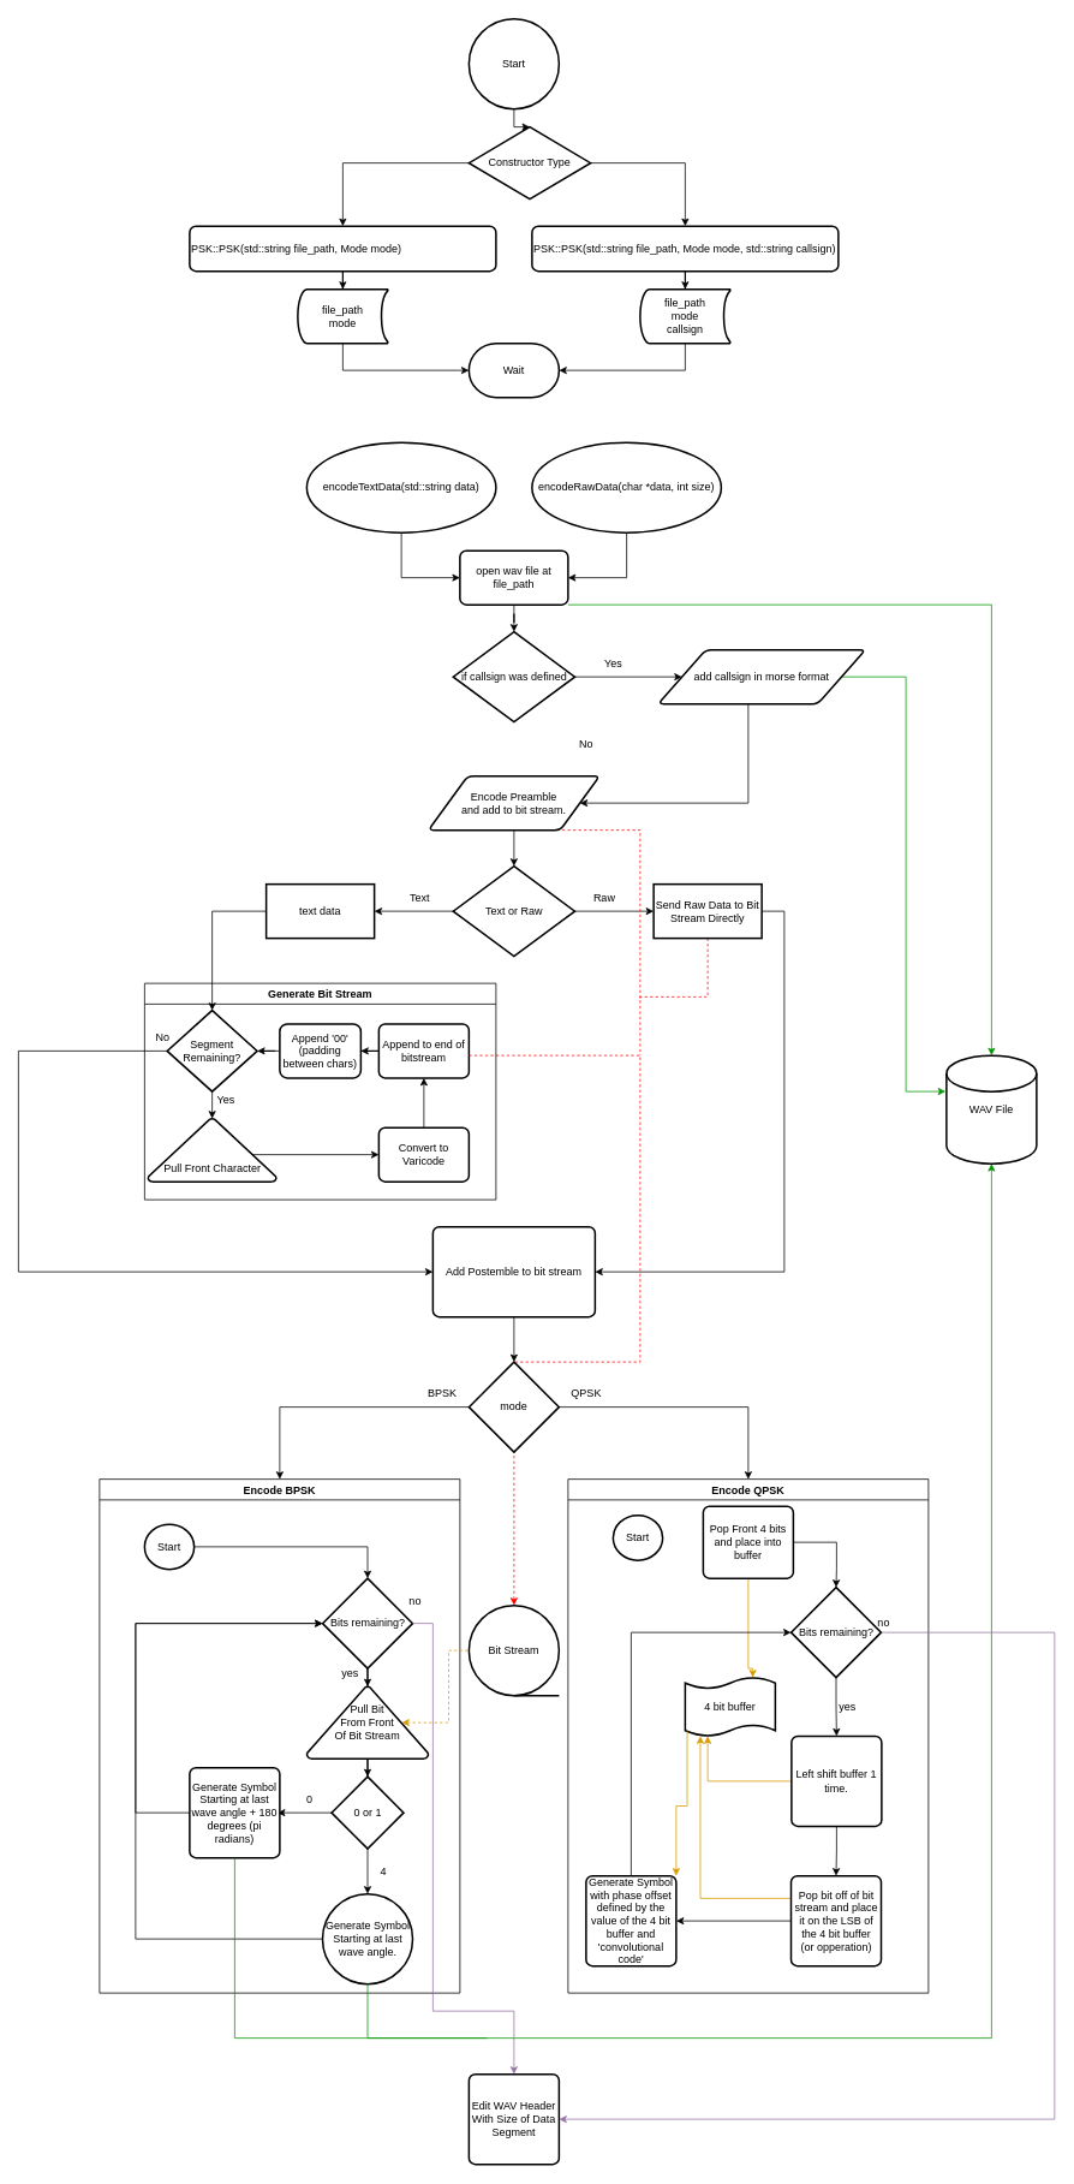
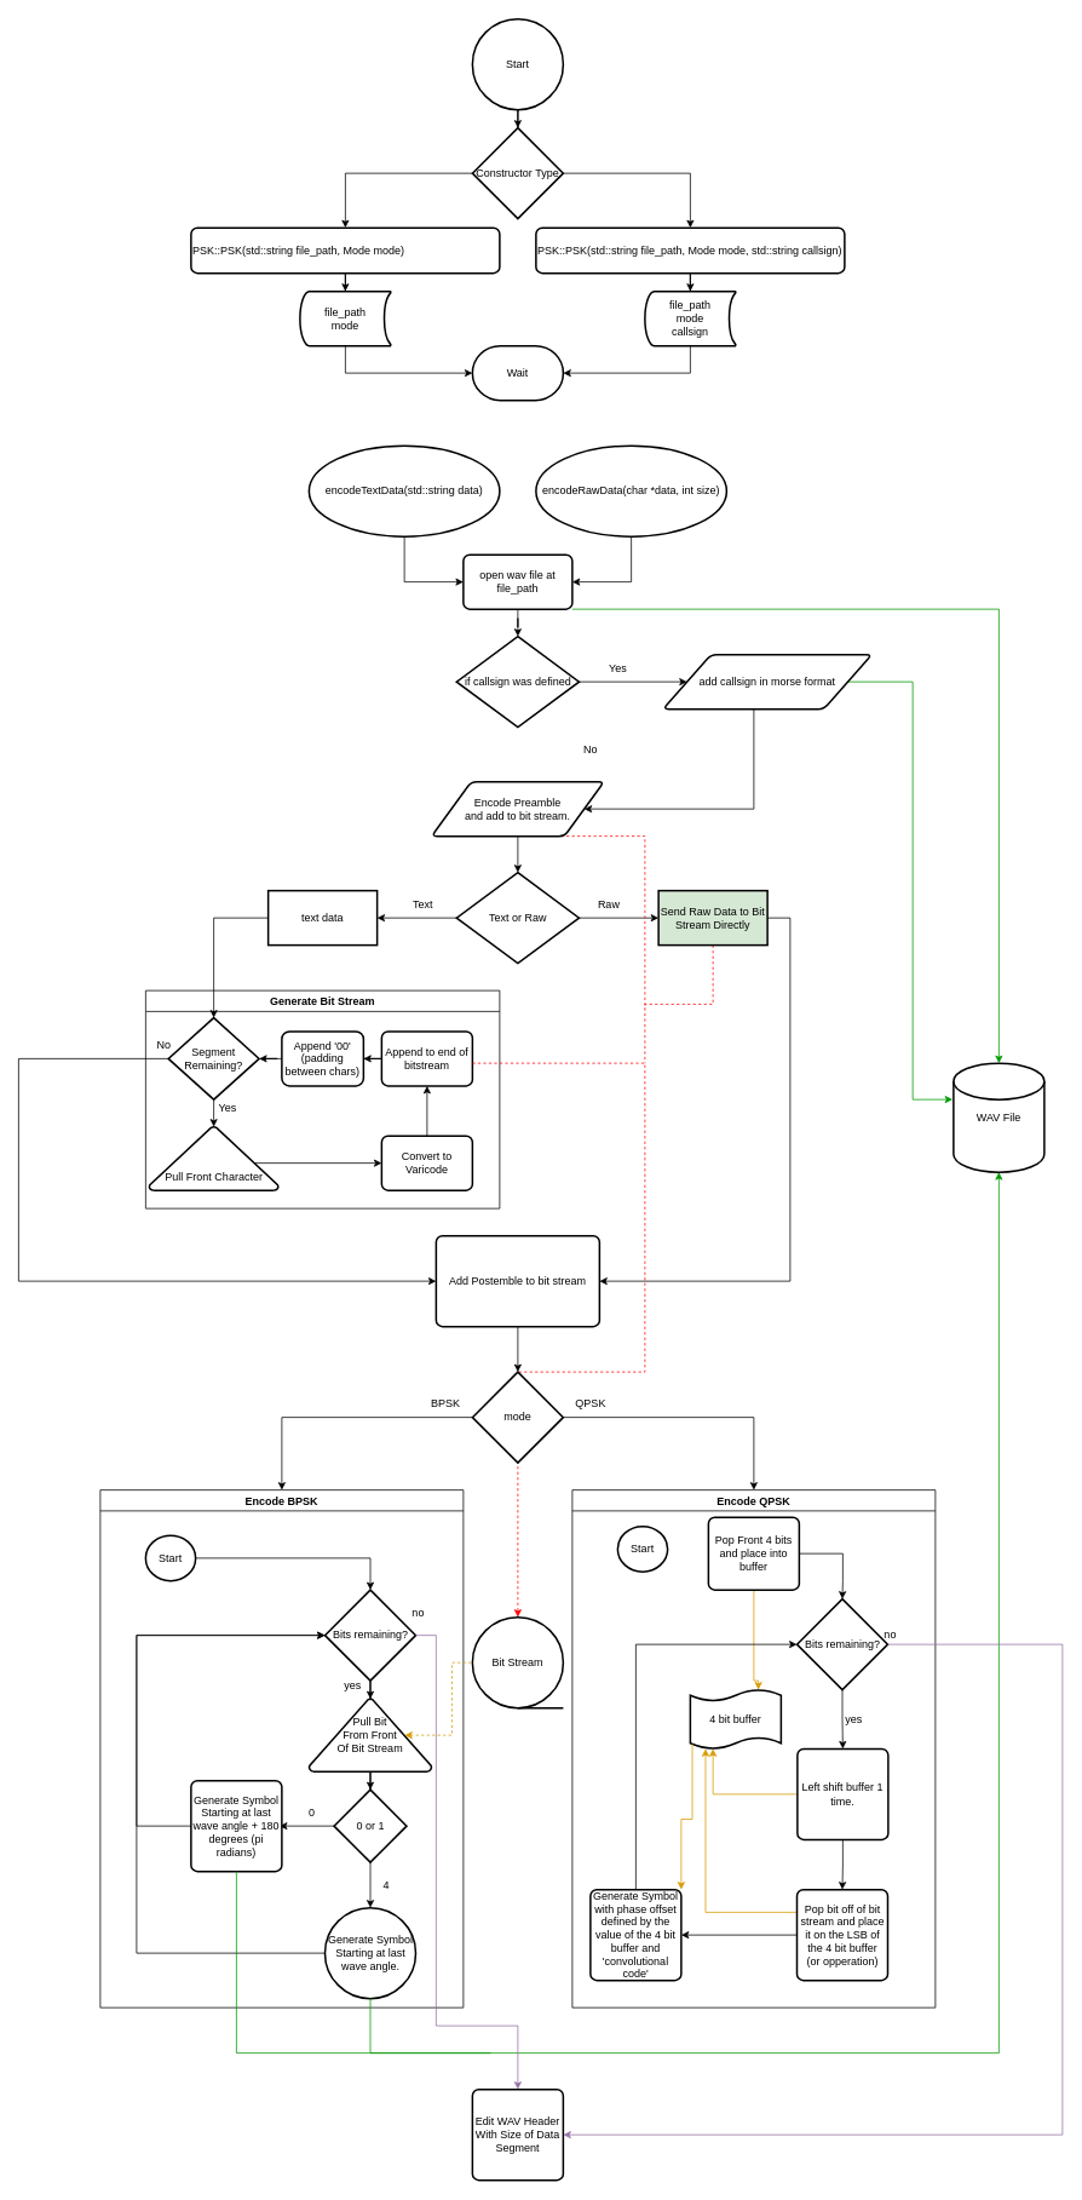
- <mxCell id="6" value="Constructor Type" style="strokeWidth=2;html=1;shape=mxgraph.flowchart.decision;whiteSpace=wrap;" vertex="1" parent="1"><mxGeometry x="520" y="140" width="135" height="80" as="geometry" /></mxCell>
+ <mxCell id="6" value="Constructor Type" style="strokeWidth=2;html=1;shape=mxgraph.flowchart.decision;whiteSpace=wrap;" vertex="1" parent="1"><mxGeometry x="520" y="140" width="100" height="100" as="geometry" /></mxCell>
- <mxCell id="36" value="Send Raw Data to Bit Stream Directly" style="whiteSpace=wrap;html=1;strokeWidth=2;" vertex="1" parent="1"><mxGeometry x="725" y="980" width="120" height="60" as="geometry" /></mxCell>
+ <mxCell id="36" value="Send Raw Data to Bit Stream Directly" style="whiteSpace=wrap;html=1;strokeWidth=2;fillColor=#d5e8d4;" vertex="1" parent="1"><mxGeometry x="725" y="980" width="120" height="60" as="geometry" /></mxCell>
